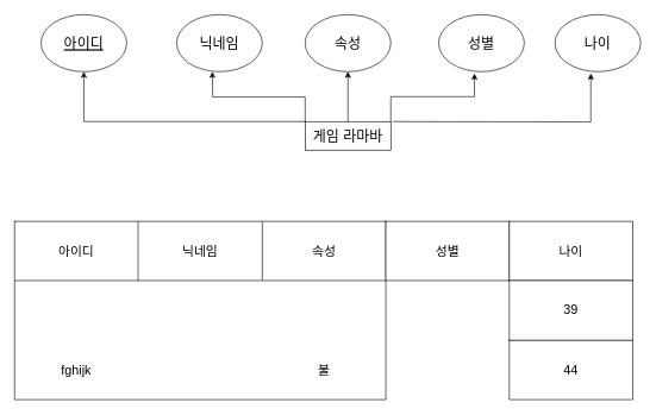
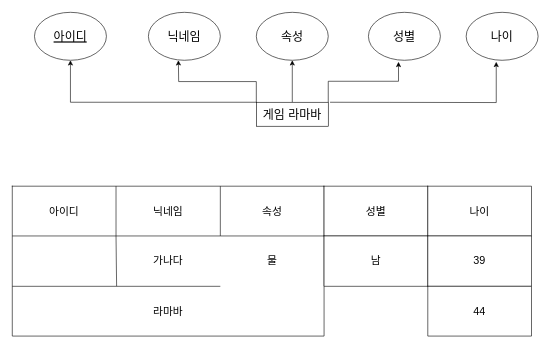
+ <mxCell id="16" value="가나다" style="shape=partialRectangle;html=1;whiteSpace=wrap;connectable=0;fillColor=none;top=0;left=0;bottom=0;right=0;overflow=hidden;pointerEvents=1;fontSize=18;" vertex="1" parent="15"><mxGeometry x="173" width="174" height="84" as="geometry"><mxRectangle width="174" height="84" as="alternateBounds" /></mxGeometry></mxCell>
+ <mxCell id="17" value="물" style="shape=partialRectangle;html=1;whiteSpace=wrap;connectable=0;fillColor=none;top=0;left=0;bottom=0;right=0;overflow=hidden;pointerEvents=1;fontSize=18;" vertex="1" parent="15"><mxGeometry x="347" width="173" height="84" as="geometry"><mxRectangle width="173" height="84" as="alternateBounds" /></mxGeometry></mxCell>
+ <mxCell id="26" value="남" style="shape=partialRectangle;html=1;whiteSpace=wrap;connectable=0;fillColor=default;top=1;left=1;bottom=1;right=1;overflow=hidden;pointerEvents=1;fontSize=18;" vertex="1" parent="1"><mxGeometry x="540" y="393" width="173" height="84" as="geometry"><mxRectangle width="173" height="84" as="alternateBounds" /></mxGeometry></mxCell>
- <mxCell id="19" value="fghijk" style="shape=partialRectangle;html=1;whiteSpace=wrap;connectable=0;fillColor=none;top=0;left=0;bottom=0;right=0;overflow=hidden;pointerEvents=1;fontSize=18;" vertex="1" parent="18"><mxGeometry width="173" height="83" as="geometry"><mxRectangle width="173" height="83" as="alternateBounds" /></mxGeometry></mxCell>
+ <mxCell id="20" value="라마바" style="shape=partialRectangle;html=1;whiteSpace=wrap;connectable=0;fillColor=none;top=0;left=0;bottom=0;right=0;overflow=hidden;pointerEvents=1;fontSize=18;" vertex="1" parent="18"><mxGeometry x="173" width="174" height="83" as="geometry"><mxRectangle width="174" height="83" as="alternateBounds" /></mxGeometry></mxCell>
- <mxCell id="21" value="불" style="shape=partialRectangle;html=1;whiteSpace=wrap;connectable=0;fillColor=none;top=0;left=0;bottom=0;right=0;overflow=hidden;pointerEvents=1;fontSize=18;" vertex="1" parent="18"><mxGeometry x="347" width="173" height="83" as="geometry"><mxRectangle width="173" height="83" as="alternateBounds" /></mxGeometry></mxCell>
